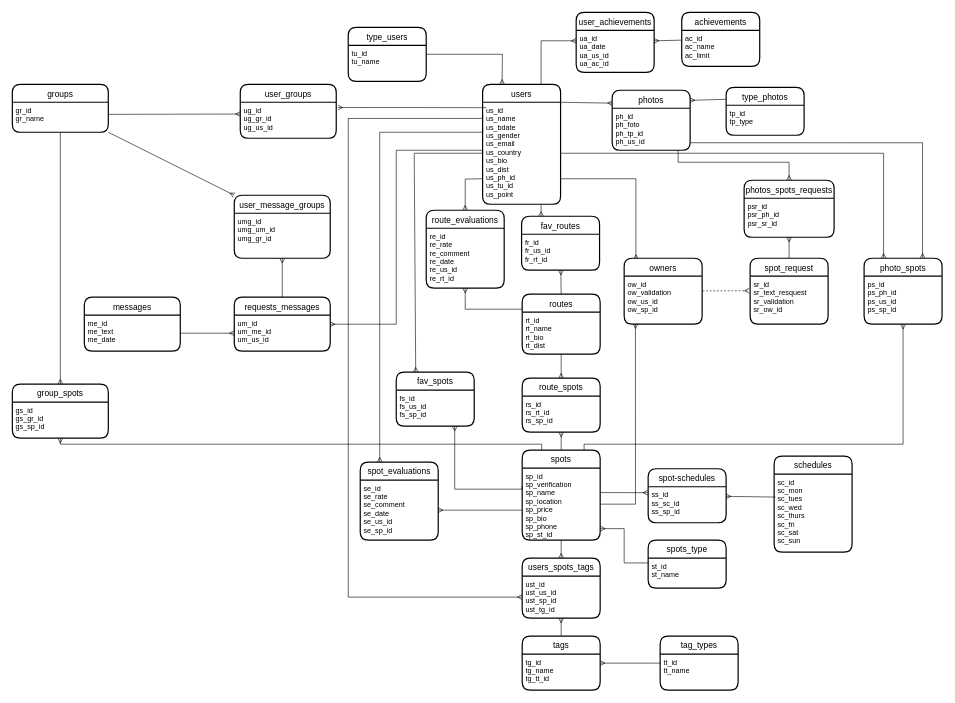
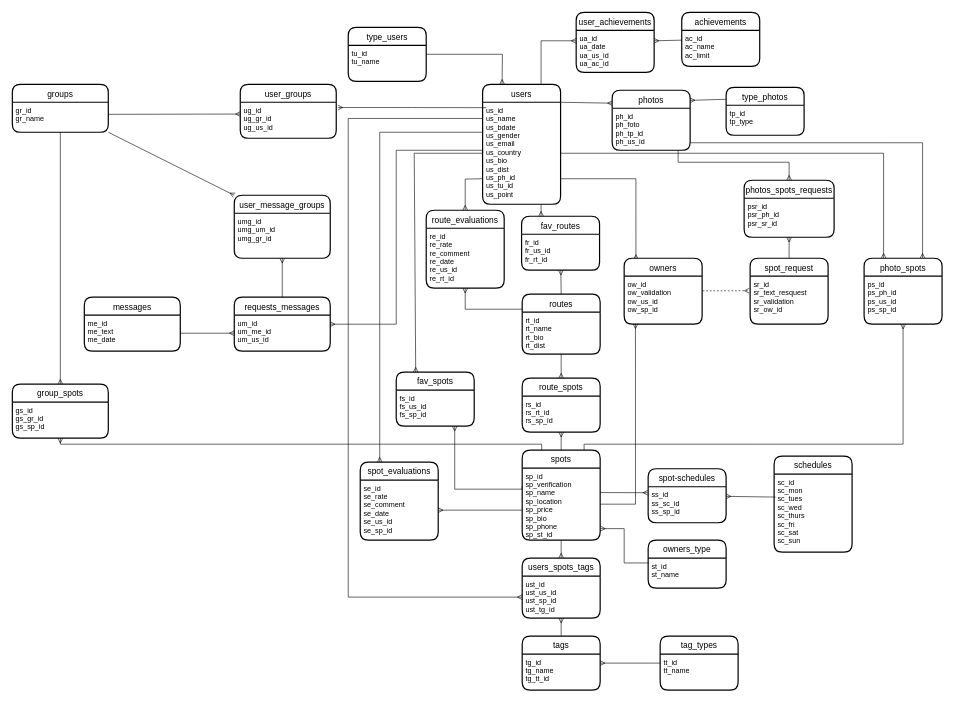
- <mxCell id="88" value="spots_type" style="swimlane;childLayout=stackLayout;horizontal=1;startSize=30;horizontalStack=0;rounded=1;fontSize=14;fontStyle=0;strokeWidth=2;resizeParent=0;resizeLast=1;shadow=0;dashed=0;align=center;" parent="1" vertex="1"><mxGeometry x="1080" y="900" width="130" height="80" as="geometry" /></mxCell>
+ <mxCell id="88" value="owners_type" style="swimlane;childLayout=stackLayout;horizontal=1;startSize=30;horizontalStack=0;rounded=1;fontSize=14;fontStyle=0;strokeWidth=2;resizeParent=0;resizeLast=1;shadow=0;dashed=0;align=center;" parent="1" vertex="1"><mxGeometry x="1080" y="900" width="130" height="80" as="geometry" /></mxCell>
